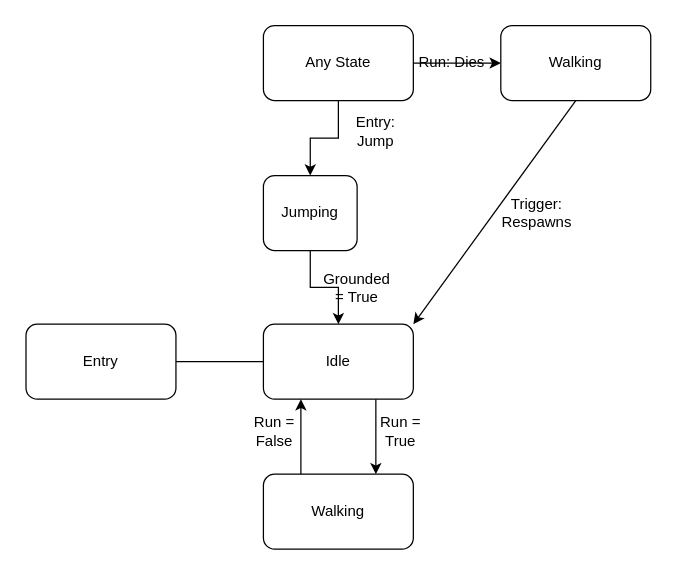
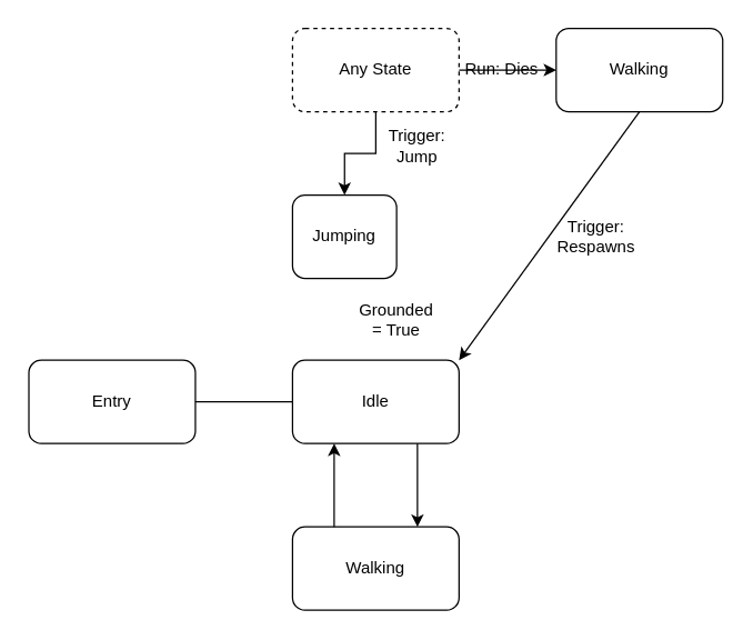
- <mxCell id="12" value="Any State" style="rounded=1;whiteSpace=wrap;html=1;fillColor=none;" vertex="1" parent="1"><mxGeometry x="210" y="20" width="120" height="60" as="geometry" /></mxCell>
+ <mxCell id="12" value="Any State" style="rounded=1;whiteSpace=wrap;html=1;fillColor=none;dashed=1;" vertex="1" parent="1"><mxGeometry x="210" y="20" width="120" height="60" as="geometry" /></mxCell>
- <mxCell id="15" value="Entry: Jump" style="text;html=1;align=center;verticalAlign=middle;whiteSpace=wrap;rounded=0;" vertex="1" parent="1"><mxGeometry x="270" y="90" width="60" height="30" as="geometry" /></mxCell>
+ <mxCell id="15" value="Trigger: Jump" style="text;html=1;align=center;verticalAlign=middle;whiteSpace=wrap;rounded=0;" vertex="1" parent="1"><mxGeometry x="270" y="90" width="60" height="30" as="geometry" /></mxCell>
- <mxCell id="13" style="edgeStyle=orthogonalEdgeStyle;rounded=0;orthogonalLoop=1;jettySize=auto;html=1;exitX=0.5;exitY=1;exitDx=0;exitDy=0;entryX=0.5;entryY=0;entryDx=0;entryDy=0;" edge="1" parent="1" source="14" target="5"><mxGeometry relative="1" as="geometry" /></mxCell>
- <mxCell id="20" value="Run = False" style="text;html=1;align=center;verticalAlign=middle;whiteSpace=wrap;rounded=0;" vertex="1" parent="1"><mxGeometry x="189" y="330" width="60" height="30" as="geometry" /></mxCell>
- <mxCell id="19" value="Run = True" style="text;html=1;align=center;verticalAlign=middle;whiteSpace=wrap;rounded=0;" vertex="1" parent="1"><mxGeometry x="290" y="330" width="60" height="30" as="geometry" /></mxCell>
